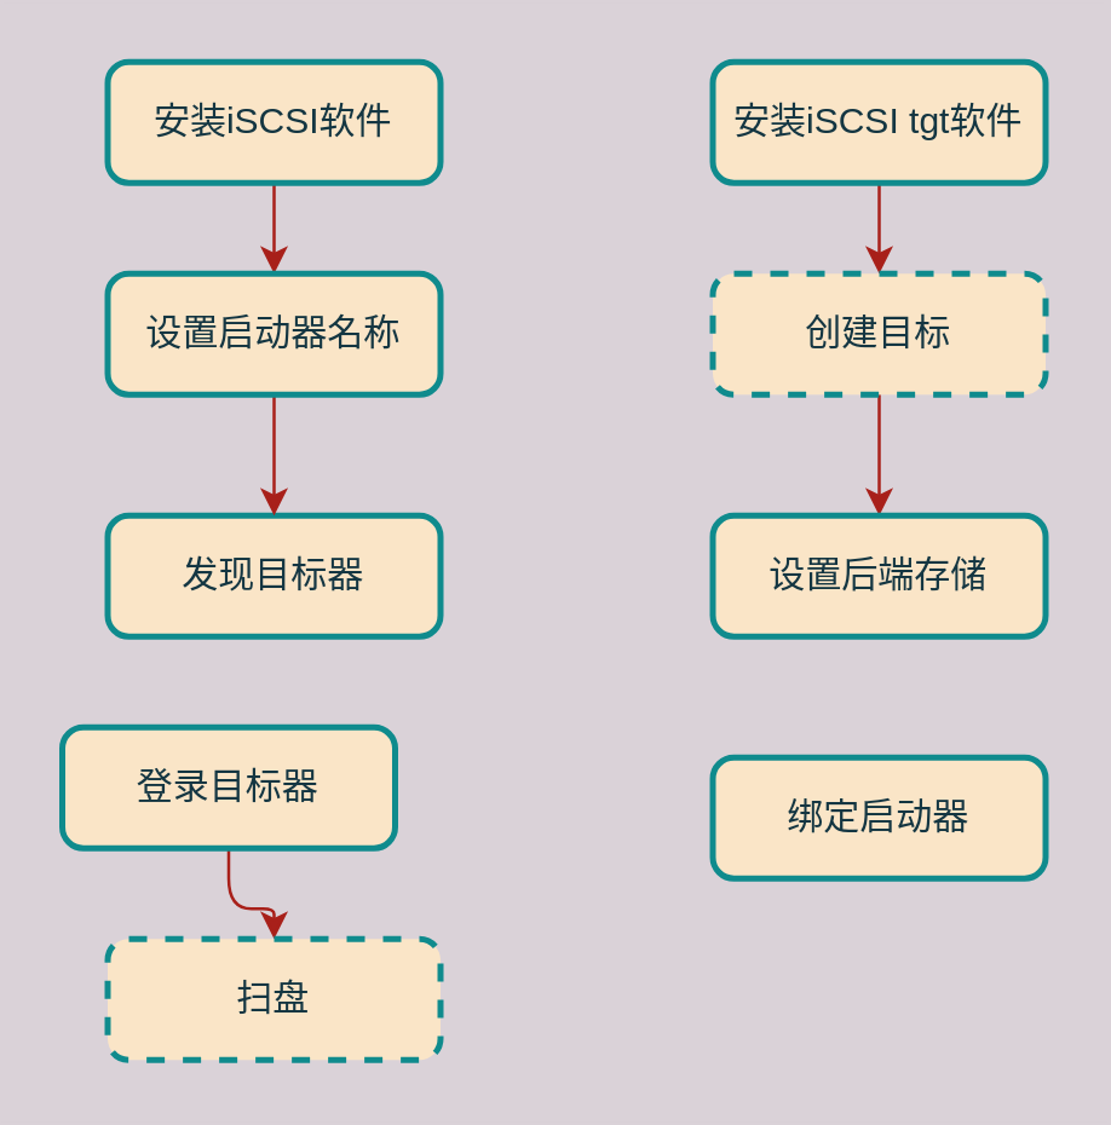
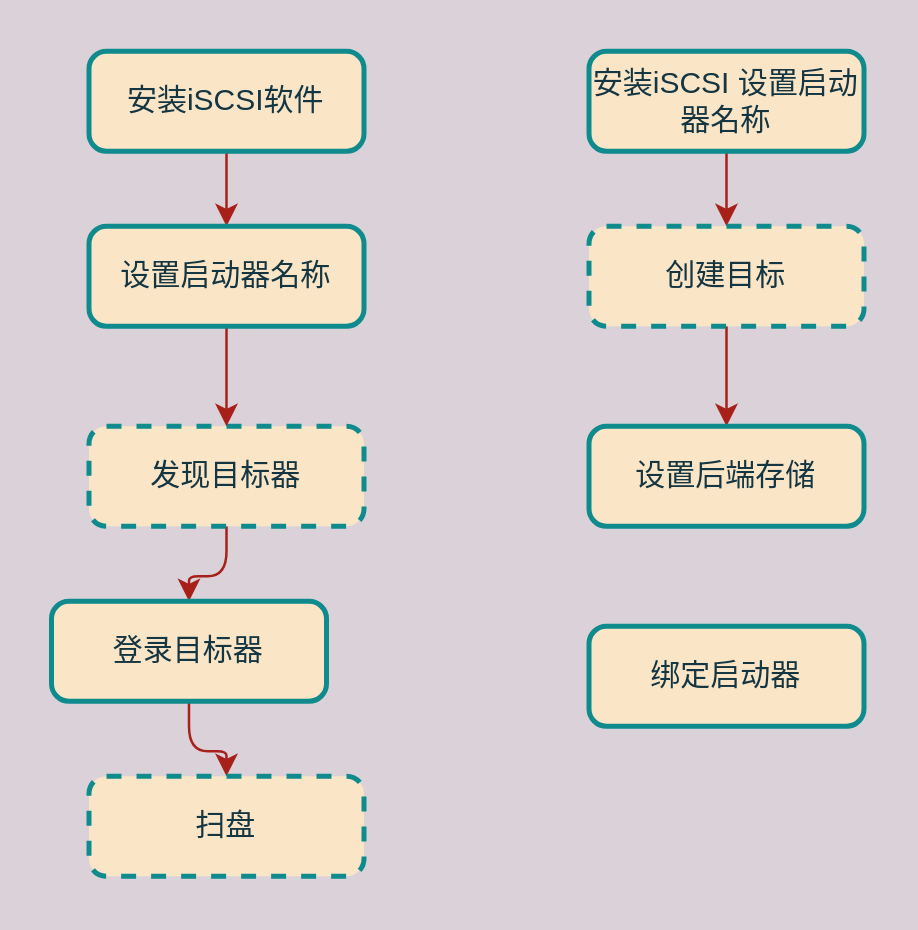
- <mxCell id="12" value="安装iSCSI tgt软件" style="rounded=1;whiteSpace=wrap;html=1;absoluteArcSize=1;arcSize=14;strokeWidth=2;sketch=0;fillColor=#FAE5C7;fontColor=#143642;strokeColor=#0F8B8D;" vertex="1" parent="1"><mxGeometry x="235" y="20" width="110" height="40" as="geometry" /></mxCell>
+ <mxCell id="12" value="安装iSCSI 设置启动器名称" style="rounded=1;whiteSpace=wrap;html=1;absoluteArcSize=1;arcSize=14;strokeWidth=2;sketch=0;fillColor=#FAE5C7;fontColor=#143642;strokeColor=#0F8B8D;" vertex="1" parent="1"><mxGeometry x="235" y="20" width="110" height="40" as="geometry" /></mxCell>
- <mxCell id="5" value="发现目标器" style="rounded=1;whiteSpace=wrap;html=1;absoluteArcSize=1;arcSize=14;strokeWidth=2;sketch=0;fillColor=#FAE5C7;fontColor=#143642;strokeColor=#0F8B8D;" vertex="1" parent="1"><mxGeometry x="35" y="170" width="110" height="40" as="geometry" /></mxCell>
+ <mxCell id="5" value="发现目标器" style="rounded=1;whiteSpace=wrap;html=1;absoluteArcSize=1;arcSize=14;strokeWidth=2;sketch=0;fillColor=#FAE5C7;fontColor=#143642;strokeColor=#0F8B8D;dashed=1;" vertex="1" parent="1"><mxGeometry x="35" y="170" width="110" height="40" as="geometry" /></mxCell>
+ <mxCell id="4" value="" style="edgeStyle=orthogonalEdgeStyle;curved=0;rounded=1;sketch=0;orthogonalLoop=1;jettySize=auto;html=1;strokeColor=#A8201A;fillColor=#FAE5C7;fontColor=#143642;" edge="1" parent="1" source="5" target="7"><mxGeometry relative="1" as="geometry" /></mxCell>
